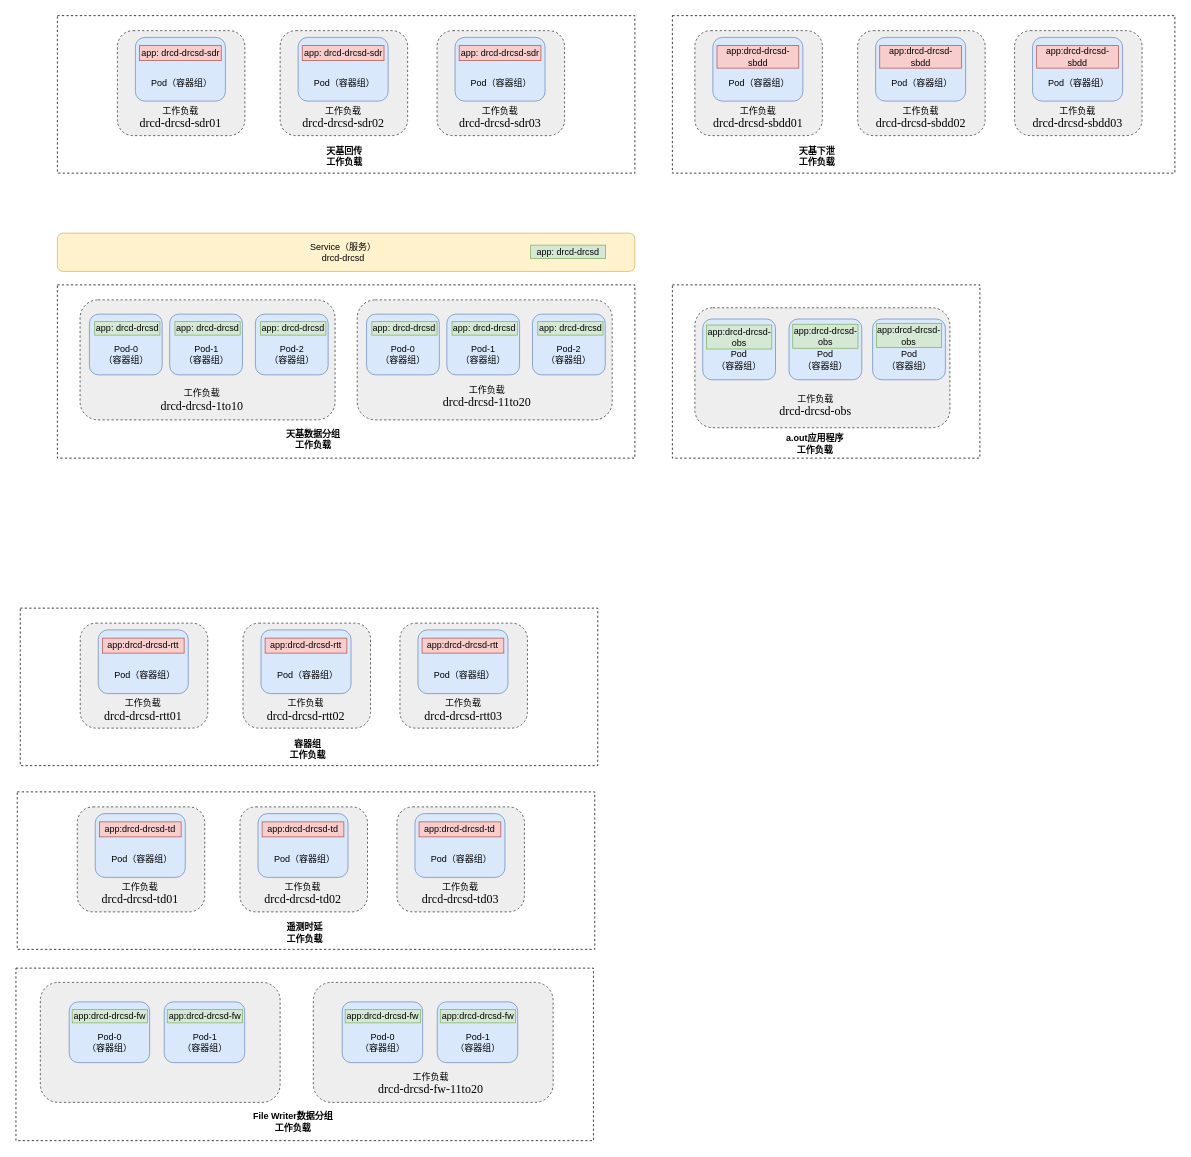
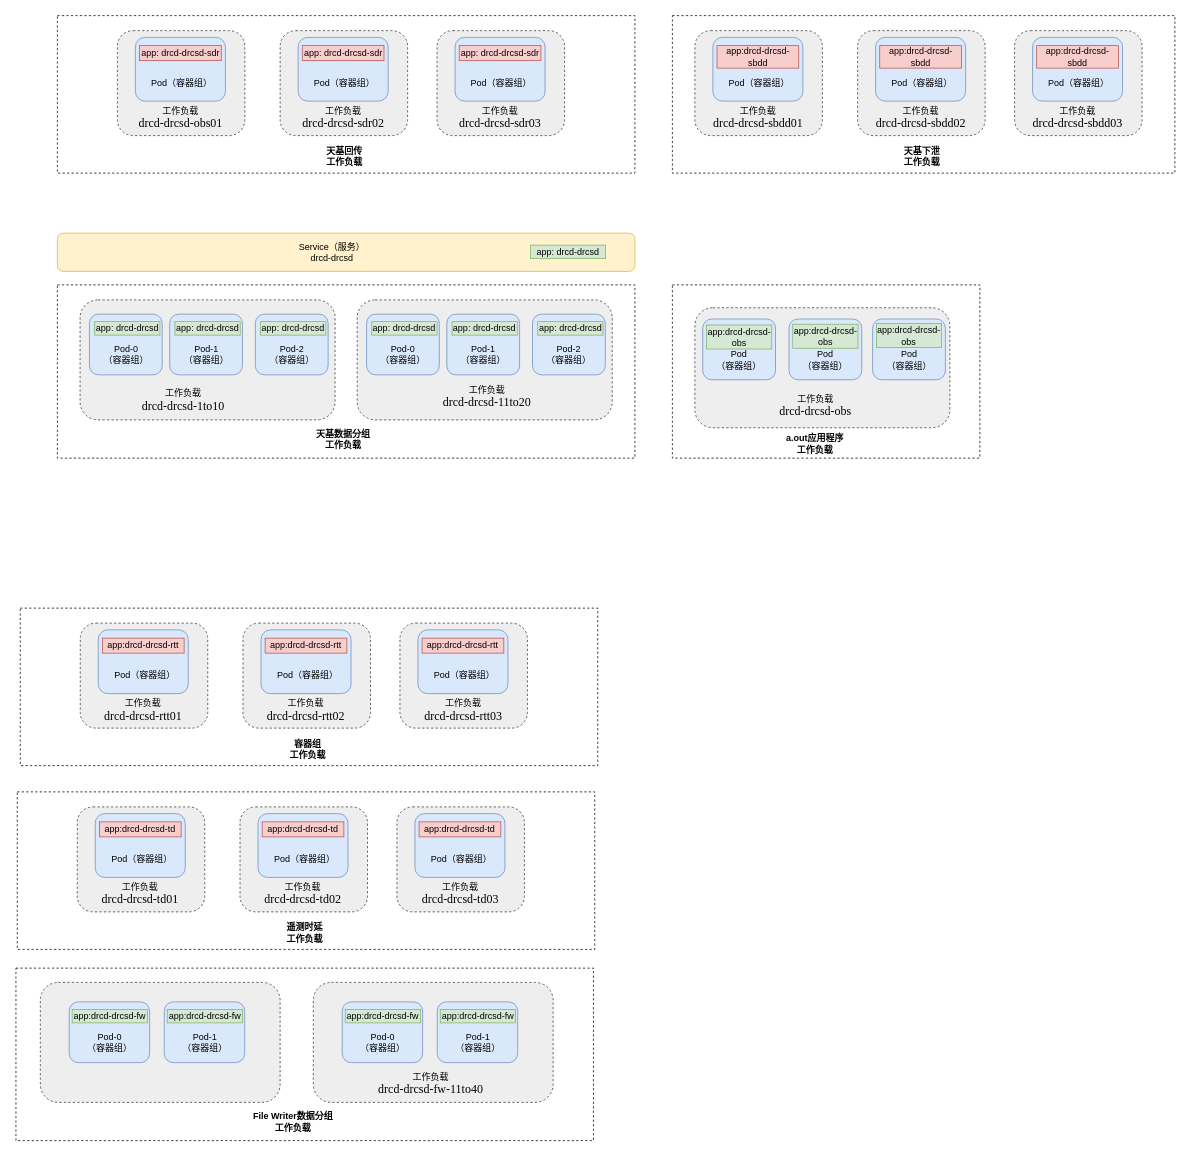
- <mxCell id="7" value="&lt;div&gt;工作负载&lt;/div&gt;&lt;div&gt;&lt;span style=&quot;font-size:12.0pt;mso-bidi-font-size:&lt;br/&gt;10.0pt;font-family:&amp;quot;Times New Roman&amp;quot;,serif;mso-fareast-font-family:宋体;&lt;br/&gt;mso-ansi-language:EN-US;mso-fareast-language:ZH-CN;mso-bidi-language:AR-SA&quot; lang=&quot;EN-US&quot;&gt;drcd-drcsd-sdr01&lt;/span&gt;&lt;/div&gt;" style="text;html=1;align=center;verticalAlign=middle;whiteSpace=wrap;rounded=0;" parent="1" vertex="1"><mxGeometry x="149.75" y="141" width="180.5" height="30" as="geometry" /></mxCell>
+ <mxCell id="7" value="&lt;div&gt;工作负载&lt;/div&gt;&lt;div&gt;&lt;span style=&quot;font-size:12.0pt;mso-bidi-font-size:&lt;br/&gt;10.0pt;font-family:&amp;quot;Times New Roman&amp;quot;,serif;mso-fareast-font-family:宋体;&lt;br/&gt;mso-ansi-language:EN-US;mso-fareast-language:ZH-CN;mso-bidi-language:AR-SA&quot; lang=&quot;EN-US&quot;&gt;drcd-drcsd-obs01&lt;/span&gt;&lt;/div&gt;" style="text;html=1;align=center;verticalAlign=middle;whiteSpace=wrap;rounded=0;" parent="1" vertex="1"><mxGeometry x="149.75" y="141" width="180.5" height="30" as="geometry" /></mxCell>
- <mxCell id="59" value="天基下泄工作负载" style="text;html=1;align=center;verticalAlign=middle;whiteSpace=wrap;rounded=0;fontStyle=1" parent="1" vertex="1"><mxGeometry x="1059" y="193" width="60" height="30" as="geometry" /></mxCell>
+ <mxCell id="59" value="天基下泄工作负载" style="text;html=1;align=center;verticalAlign=middle;whiteSpace=wrap;rounded=0;fontStyle=1" parent="1" vertex="1"><mxGeometry x="1199" y="193" width="60" height="30" as="geometry" /></mxCell>
- <mxCell id="15" value="Service（服务）&lt;br&gt;drcd-drcsd" style="text;html=1;align=center;verticalAlign=middle;whiteSpace=wrap;rounded=0;" parent="1" vertex="1"><mxGeometry x="399.5" y="320.5" width="115" height="30" as="geometry" /></mxCell>
+ <mxCell id="15" value="Service（服务）&lt;br&gt;drcd-drcsd" style="text;html=1;align=center;verticalAlign=middle;whiteSpace=wrap;rounded=0;" parent="1" vertex="1"><mxGeometry x="384.5" y="320.5" width="115" height="30" as="geometry" /></mxCell>
- <mxCell id="12" value="&lt;div&gt;工作负载&lt;/div&gt;&lt;div&gt;&lt;span style=&quot;font-size:12.0pt;mso-bidi-font-size:&lt;br/&gt;10.0pt;font-family:&amp;quot;Times New Roman&amp;quot;,serif;mso-fareast-font-family:宋体;&lt;br/&gt;mso-ansi-language:EN-US;mso-fareast-language:ZH-CN;mso-bidi-language:AR-SA&quot; lang=&quot;EN-US&quot;&gt;drcd-drcsd-1to10&lt;/span&gt;&lt;/div&gt;" style="text;html=1;align=center;verticalAlign=middle;whiteSpace=wrap;rounded=0;" parent="1" vertex="1"><mxGeometry x="154.25" y="518" width="230" height="30" as="geometry" /></mxCell>
+ <mxCell id="12" value="&lt;div&gt;工作负载&lt;/div&gt;&lt;div&gt;&lt;span style=&quot;font-size:12.0pt;mso-bidi-font-size:&lt;br/&gt;10.0pt;font-family:&amp;quot;Times New Roman&amp;quot;,serif;mso-fareast-font-family:宋体;&lt;br/&gt;mso-ansi-language:EN-US;mso-fareast-language:ZH-CN;mso-bidi-language:AR-SA&quot; lang=&quot;EN-US&quot;&gt;drcd-drcsd-1to10&lt;/span&gt;&lt;/div&gt;" style="text;html=1;align=center;verticalAlign=middle;whiteSpace=wrap;rounded=0;" parent="1" vertex="1"><mxGeometry x="129.25" y="518" width="230" height="30" as="geometry" /></mxCell>
- <mxCell id="68" value="天基数据分组&lt;br&gt;工作负载" style="text;html=1;align=center;verticalAlign=middle;whiteSpace=wrap;rounded=0;fontStyle=1" parent="1" vertex="1"><mxGeometry x="377.5" y="570" width="79" height="30" as="geometry" /></mxCell>
+ <mxCell id="68" value="天基数据分组&lt;br&gt;工作负载" style="text;html=1;align=center;verticalAlign=middle;whiteSpace=wrap;rounded=0;fontStyle=1" parent="1" vertex="1"><mxGeometry x="417.5" y="570" width="79" height="30" as="geometry" /></mxCell>
- <mxCell id="122" value="&lt;div&gt;工作负载&lt;/div&gt;&lt;div&gt;&lt;span style=&quot;font-size:12.0pt;mso-bidi-font-size:&lt;br/&gt;10.0pt;font-family:&amp;quot;Times New Roman&amp;quot;,serif;mso-fareast-font-family:宋体;&lt;br/&gt;mso-ansi-language:EN-US;mso-fareast-language:ZH-CN;mso-bidi-language:AR-SA&quot; lang=&quot;EN-US&quot;&gt;drcd-drcsd-fw-11to20&lt;/span&gt;&lt;/div&gt;" style="text;html=1;align=center;verticalAlign=middle;whiteSpace=wrap;rounded=0;" parent="1" vertex="1"><mxGeometry x="459" y="1429" width="230" height="30" as="geometry" /></mxCell>
+ <mxCell id="122" value="&lt;div&gt;工作负载&lt;/div&gt;&lt;div&gt;&lt;span style=&quot;font-size:12.0pt;mso-bidi-font-size:&lt;br/&gt;10.0pt;font-family:&amp;quot;Times New Roman&amp;quot;,serif;mso-fareast-font-family:宋体;&lt;br/&gt;mso-ansi-language:EN-US;mso-fareast-language:ZH-CN;mso-bidi-language:AR-SA&quot; lang=&quot;EN-US&quot;&gt;drcd-drcsd-fw-11to40&lt;/span&gt;&lt;/div&gt;" style="text;html=1;align=center;verticalAlign=middle;whiteSpace=wrap;rounded=0;" parent="1" vertex="1"><mxGeometry x="459" y="1429" width="230" height="30" as="geometry" /></mxCell>
